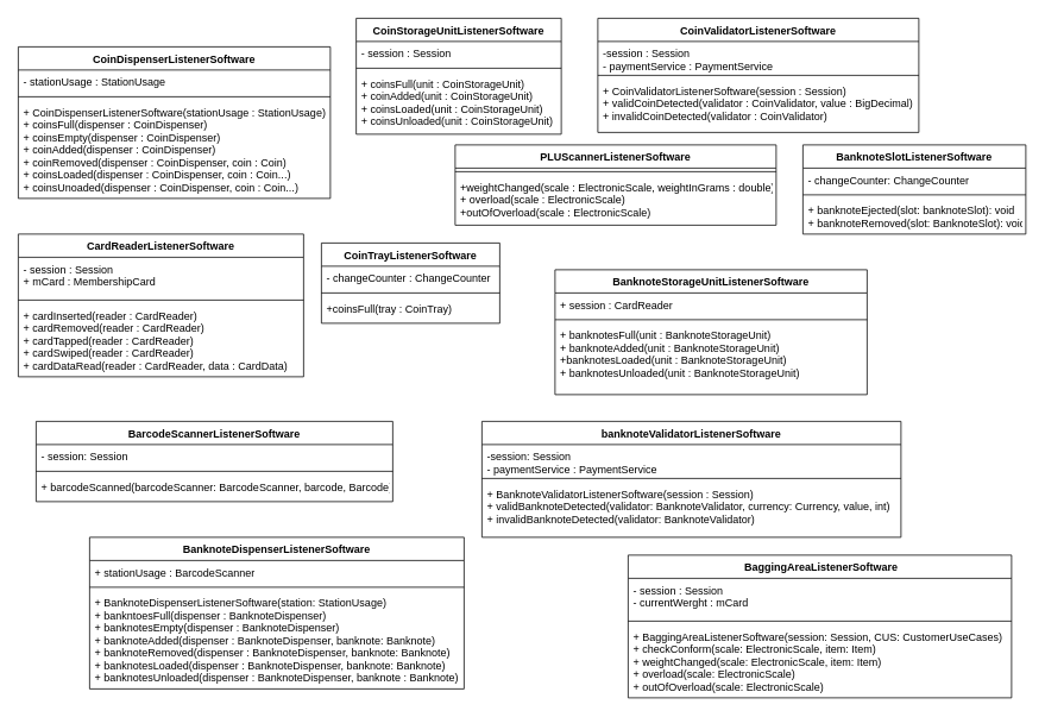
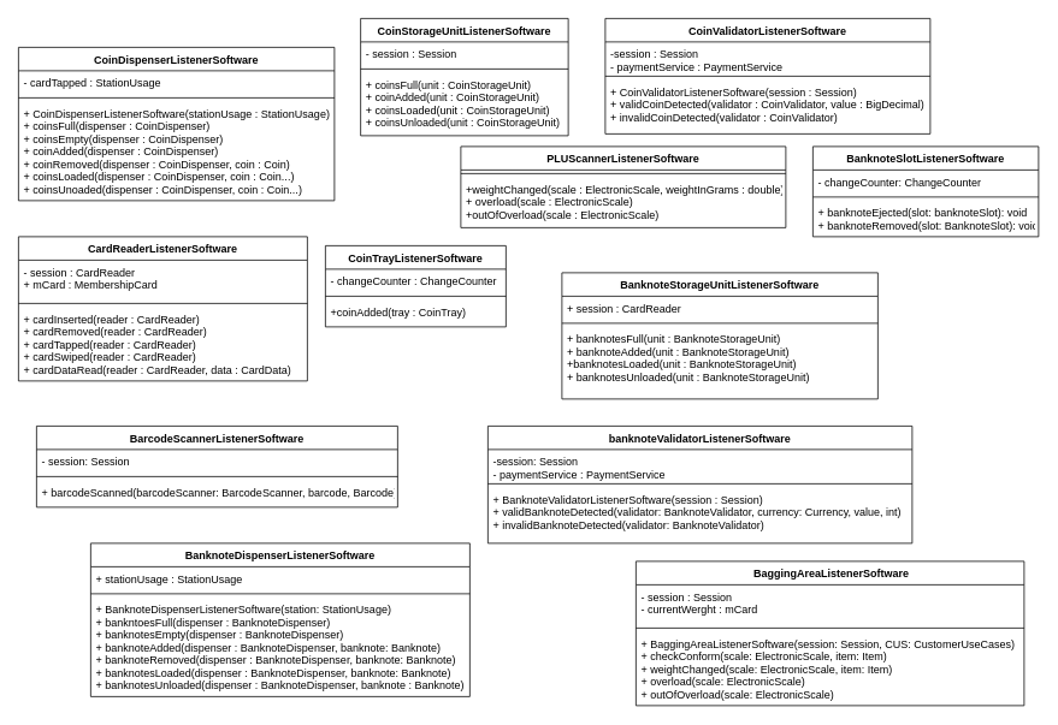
- <mxCell id="31" value="- stationUsage : StationUsage" style="text;strokeColor=none;fillColor=none;align=left;verticalAlign=top;spacingLeft=4;spacingRight=4;overflow=hidden;rotatable=0;points=[[0,0.5],[1,0.5]];portConstraint=eastwest;" parent="30" vertex="1"><mxGeometry y="26" width="350" height="26" as="geometry" /></mxCell>
+ <mxCell id="31" value="- cardTapped : StationUsage" style="text;strokeColor=none;fillColor=none;align=left;verticalAlign=top;spacingLeft=4;spacingRight=4;overflow=hidden;rotatable=0;points=[[0,0.5],[1,0.5]];portConstraint=eastwest;" parent="30" vertex="1"><mxGeometry y="26" width="350" height="26" as="geometry" /></mxCell>
- <mxCell id="27" value="- session : Session&#10;+ mCard : MembershipCard" style="text;strokeColor=none;fillColor=none;align=left;verticalAlign=top;spacingLeft=4;spacingRight=4;overflow=hidden;rotatable=0;points=[[0,0.5],[1,0.5]];portConstraint=eastwest;" parent="26" vertex="1"><mxGeometry y="26" width="320" height="44" as="geometry" /></mxCell>
+ <mxCell id="27" value="- session : CardReader&#10;+ mCard : MembershipCard" style="text;strokeColor=none;fillColor=none;align=left;verticalAlign=top;spacingLeft=4;spacingRight=4;overflow=hidden;rotatable=0;points=[[0,0.5],[1,0.5]];portConstraint=eastwest;" parent="26" vertex="1"><mxGeometry y="26" width="320" height="44" as="geometry" /></mxCell>
- <mxCell id="41" value="+coinsFull(tray : CoinTray)" style="text;strokeColor=none;fillColor=none;align=left;verticalAlign=top;spacingLeft=4;spacingRight=4;overflow=hidden;rotatable=0;points=[[0,0.5],[1,0.5]];portConstraint=eastwest;" parent="38" vertex="1"><mxGeometry y="60" width="200" height="30" as="geometry" /></mxCell>
+ <mxCell id="41" value="+coinAdded(tray : CoinTray)" style="text;strokeColor=none;fillColor=none;align=left;verticalAlign=top;spacingLeft=4;spacingRight=4;overflow=hidden;rotatable=0;points=[[0,0.5],[1,0.5]];portConstraint=eastwest;" parent="38" vertex="1"><mxGeometry y="60" width="200" height="30" as="geometry" /></mxCell>
- <mxCell id="7" value="+ stationUsage : BarcodeScanner" style="text;strokeColor=none;fillColor=none;align=left;verticalAlign=top;spacingLeft=4;spacingRight=4;overflow=hidden;rotatable=0;points=[[0,0.5],[1,0.5]];portConstraint=eastwest;" parent="6" vertex="1"><mxGeometry y="26" width="420" height="26" as="geometry" /></mxCell>
+ <mxCell id="7" value="+ stationUsage : StationUsage" style="text;strokeColor=none;fillColor=none;align=left;verticalAlign=top;spacingLeft=4;spacingRight=4;overflow=hidden;rotatable=0;points=[[0,0.5],[1,0.5]];portConstraint=eastwest;" parent="6" vertex="1"><mxGeometry y="26" width="420" height="26" as="geometry" /></mxCell>
